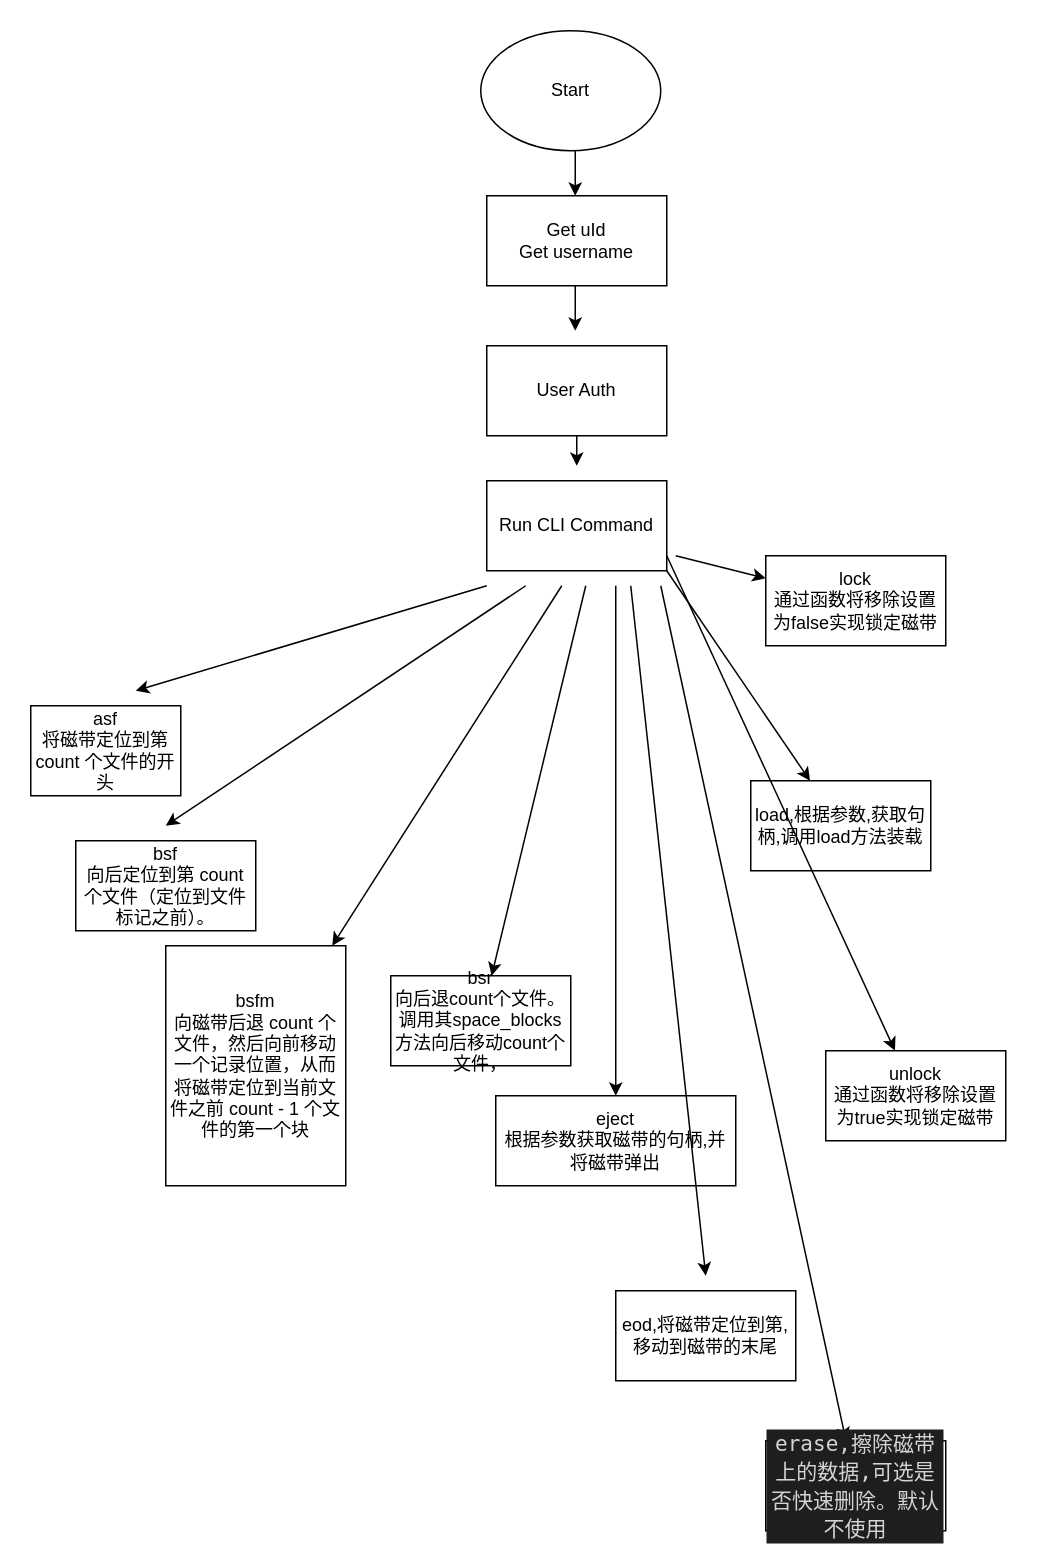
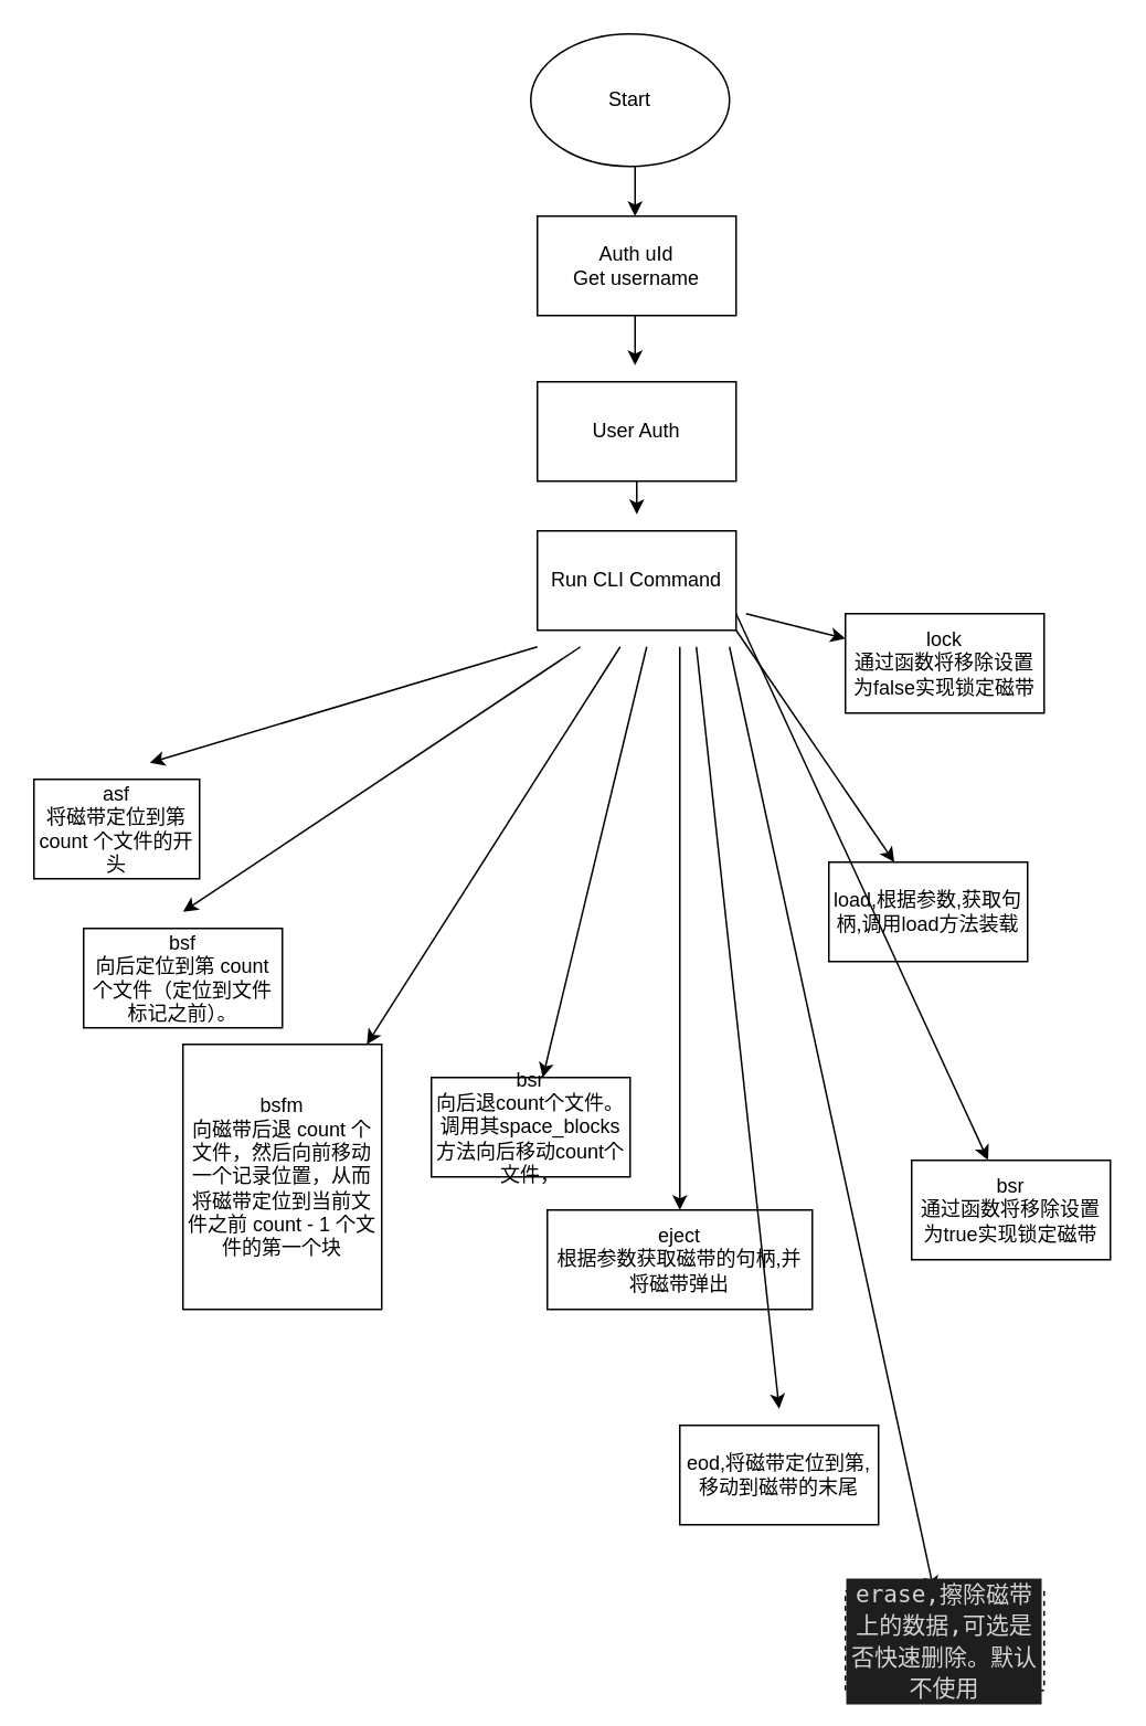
- <mxCell id="4" value="Get uId&lt;br&gt;Get username" style="rounded=0;whiteSpace=wrap;html=1;" vertex="1" parent="1"><mxGeometry x="324" y="130" width="120" height="60" as="geometry" /></mxCell>
+ <mxCell id="4" value="Auth uId&lt;br&gt;Get username" style="rounded=0;whiteSpace=wrap;html=1;" vertex="1" parent="1"><mxGeometry x="324" y="130" width="120" height="60" as="geometry" /></mxCell>
- <mxCell id="28" value="unlock&lt;br&gt;通过函数将移除设置为true实现锁定磁带" style="rounded=0;whiteSpace=wrap;html=1;" vertex="1" parent="1"><mxGeometry x="550" y="700" width="120" height="60" as="geometry" /></mxCell>
+ <mxCell id="28" value="bsr&lt;br&gt;通过函数将移除设置为true实现锁定磁带" style="rounded=0;whiteSpace=wrap;html=1;" vertex="1" parent="1"><mxGeometry x="550" y="700" width="120" height="60" as="geometry" /></mxCell>
- <mxCell id="22" value="&lt;div style=&quot;color: rgb(212, 212, 212); background-color: rgb(30, 30, 30); font-family: Consolas, &amp;quot;Yahei Consolas Hybrid&amp;quot;, monospace, Consolas, &amp;quot;Courier New&amp;quot;, monospace; font-size: 14px; line-height: 19px;&quot;&gt;erase,擦除磁带上的数据,可选是否快速删除。默认不使用&lt;br&gt;&lt;/div&gt;" style="rounded=0;whiteSpace=wrap;html=1;" vertex="1" parent="1"><mxGeometry x="510" y="960" width="120" height="60" as="geometry" /></mxCell>
+ <mxCell id="22" value="&lt;div style=&quot;color: rgb(212, 212, 212); background-color: rgb(30, 30, 30); font-family: Consolas, &amp;quot;Yahei Consolas Hybrid&amp;quot;, monospace, Consolas, &amp;quot;Courier New&amp;quot;, monospace; font-size: 14px; line-height: 19px;&quot;&gt;erase,擦除磁带上的数据,可选是否快速删除。默认不使用&lt;br&gt;&lt;/div&gt;" style="rounded=0;whiteSpace=wrap;html=1;dashed=1;" vertex="1" parent="1"><mxGeometry x="510" y="960" width="120" height="60" as="geometry" /></mxCell>
